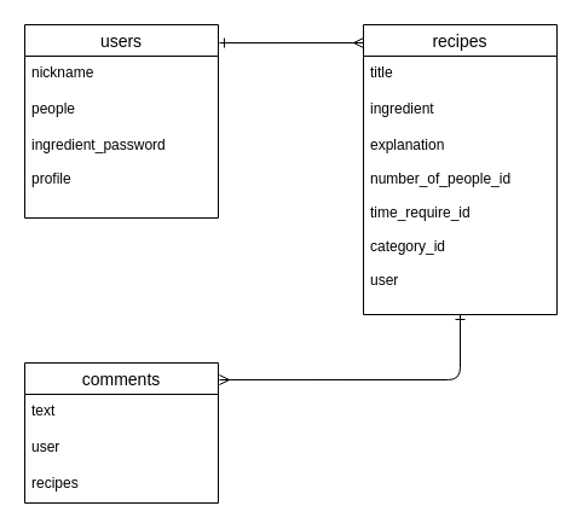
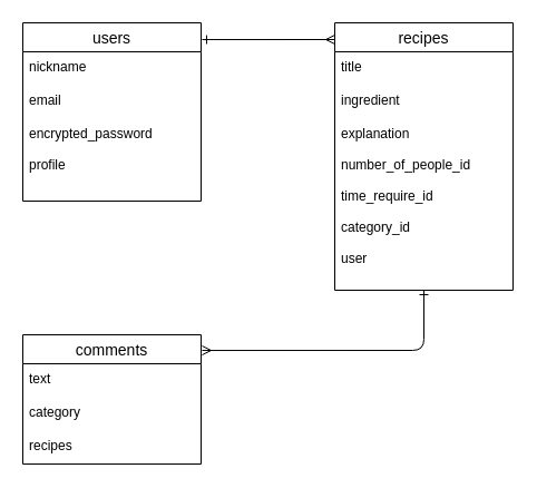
- <mxCell id="5" value="people" style="text;strokeColor=none;fillColor=none;spacingLeft=4;spacingRight=4;overflow=hidden;rotatable=0;points=[[0,0.5],[1,0.5]];portConstraint=eastwest;fontSize=12;shadow=0;" parent="3" vertex="1"><mxGeometry y="56" width="160" height="30" as="geometry" /></mxCell>
+ <mxCell id="5" value="email" style="text;strokeColor=none;fillColor=none;spacingLeft=4;spacingRight=4;overflow=hidden;rotatable=0;points=[[0,0.5],[1,0.5]];portConstraint=eastwest;fontSize=12;shadow=0;" parent="3" vertex="1"><mxGeometry y="56" width="160" height="30" as="geometry" /></mxCell>
- <mxCell id="6" value="ingredient_password&#10;&#10;profile" style="text;strokeColor=none;fillColor=none;spacingLeft=4;spacingRight=4;overflow=hidden;rotatable=0;points=[[0,0.5],[1,0.5]];portConstraint=eastwest;fontSize=12;shadow=0;" parent="3" vertex="1"><mxGeometry y="86" width="160" height="74" as="geometry" /></mxCell>
+ <mxCell id="6" value="encrypted_password&#10;&#10;profile" style="text;strokeColor=none;fillColor=none;spacingLeft=4;spacingRight=4;overflow=hidden;rotatable=0;points=[[0,0.5],[1,0.5]];portConstraint=eastwest;fontSize=12;shadow=0;" parent="3" vertex="1"><mxGeometry y="86" width="160" height="74" as="geometry" /></mxCell>
- <mxCell id="14" value="user" style="text;strokeColor=none;fillColor=none;spacingLeft=4;spacingRight=4;overflow=hidden;rotatable=0;points=[[0,0.5],[1,0.5]];portConstraint=eastwest;fontSize=12;" parent="12" vertex="1"><mxGeometry y="56" width="160" height="30" as="geometry" /></mxCell>
+ <mxCell id="14" value="category" style="text;strokeColor=none;fillColor=none;spacingLeft=4;spacingRight=4;overflow=hidden;rotatable=0;points=[[0,0.5],[1,0.5]];portConstraint=eastwest;fontSize=12;" parent="12" vertex="1"><mxGeometry y="56" width="160" height="30" as="geometry" /></mxCell>
